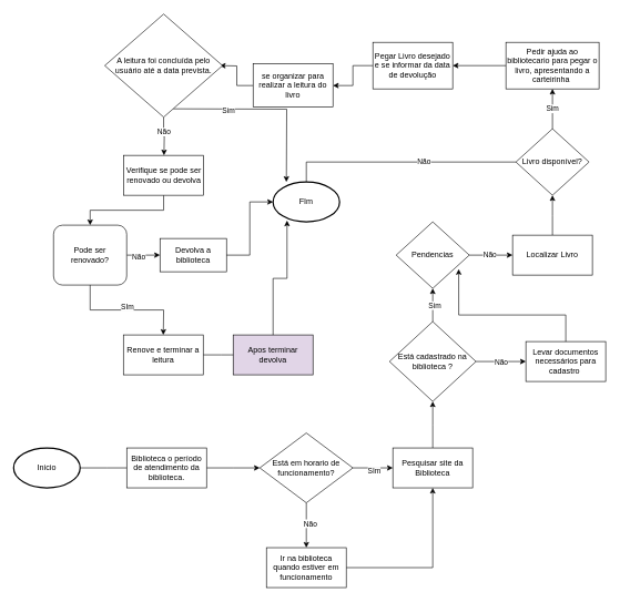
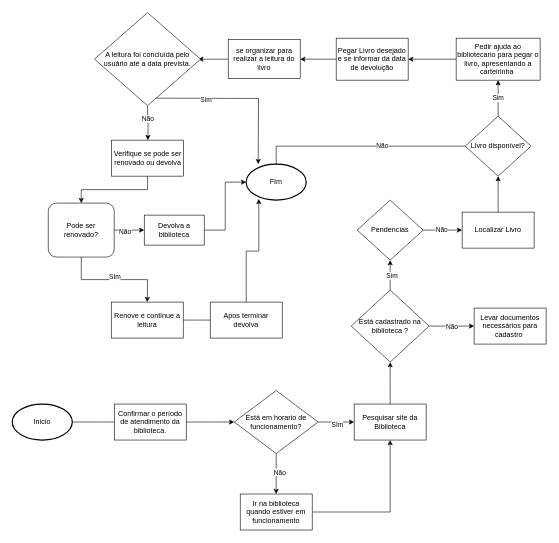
- <mxCell id="37" value="se organizar para realizar a leitura do livro" style="rounded=0;whiteSpace=wrap;html=1;" vertex="1" parent="1"><mxGeometry x="380" y="95.5" width="120" height="65" as="geometry" /></mxCell>
+ <mxCell id="37" value="se organizar para realizar a leitura do livro" style="rounded=0;whiteSpace=wrap;html=1;" vertex="1" parent="1"><mxGeometry x="380" y="65.5" width="120" height="65" as="geometry" /></mxCell>
- <mxCell id="56" style="edgeStyle=orthogonalEdgeStyle;rounded=0;orthogonalLoop=1;jettySize=auto;html=1;exitX=0.5;exitY=0;exitDx=0;exitDy=0;entryX=0.855;entryY=0.71;entryDx=0;entryDy=0;entryPerimeter=0;" edge="1" parent="1" source="20" target="23"><mxGeometry relative="1" as="geometry" /></mxCell>
- <mxCell id="51" value="Renove e terminar a leitura" style="rounded=0;whiteSpace=wrap;html=1;" vertex="1" parent="1"><mxGeometry x="185" y="503" width="120" height="60" as="geometry" /></mxCell>
+ <mxCell id="51" value="Renove e continue a leitura" style="rounded=0;whiteSpace=wrap;html=1;" vertex="1" parent="1"><mxGeometry x="185" y="503" width="120" height="60" as="geometry" /></mxCell>
- <mxCell id="54" value="Apos terminar devolva" style="rounded=0;whiteSpace=wrap;html=1;fillColor=#e1d5e7;" vertex="1" parent="1"><mxGeometry x="350" y="503" width="120" height="60" as="geometry" /></mxCell>
+ <mxCell id="54" value="Apos terminar devolva" style="rounded=0;whiteSpace=wrap;html=1;" vertex="1" parent="1"><mxGeometry x="350" y="503" width="120" height="60" as="geometry" /></mxCell>
- <mxCell id="5" value="Biblioteca o período de atendimento da biblioteca." style="rounded=0;whiteSpace=wrap;html=1;" vertex="1" parent="1"><mxGeometry x="190" y="673" width="120" height="60" as="geometry" /></mxCell>
+ <mxCell id="5" value="Confirmar o período de atendimento da biblioteca." style="rounded=0;whiteSpace=wrap;html=1;" vertex="1" parent="1"><mxGeometry x="190" y="673" width="120" height="60" as="geometry" /></mxCell>
